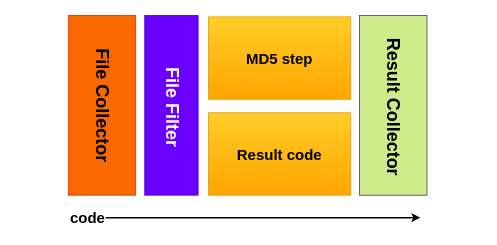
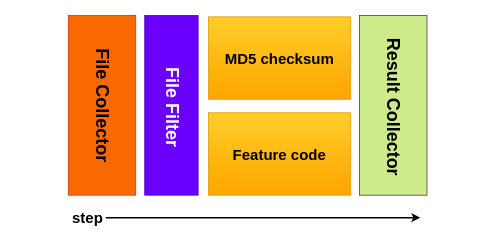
- <mxCell id="4" value="&lt;font style=&quot;font-size: 20px;&quot;&gt;&lt;b&gt;MD5 step&lt;/b&gt;&lt;/font&gt;" style="rounded=0;whiteSpace=wrap;html=1;fillColor=#ffcd28;gradientColor=#ffa500;strokeColor=#d79b00;" vertex="1" parent="1"><mxGeometry x="277" y="22" width="190" height="110" as="geometry" /></mxCell>
+ <mxCell id="4" value="&lt;font style=&quot;font-size: 20px;&quot;&gt;&lt;b&gt;MD5 checksum&lt;/b&gt;&lt;/font&gt;" style="rounded=0;whiteSpace=wrap;html=1;fillColor=#ffcd28;gradientColor=#ffa500;strokeColor=#d79b00;" vertex="1" parent="1"><mxGeometry x="277" y="22" width="190" height="110" as="geometry" /></mxCell>
- <mxCell id="5" value="&lt;span style=&quot;font-size: 20px;&quot;&gt;&lt;b&gt;Result code&lt;/b&gt;&lt;/span&gt;" style="rounded=0;whiteSpace=wrap;html=1;fillColor=#ffcd28;gradientColor=#ffa500;strokeColor=#d79b00;" vertex="1" parent="1"><mxGeometry x="277" y="150" width="190" height="110" as="geometry" /></mxCell>
+ <mxCell id="5" value="&lt;span style=&quot;font-size: 20px;&quot;&gt;&lt;b&gt;Feature code&lt;/b&gt;&lt;/span&gt;" style="rounded=0;whiteSpace=wrap;html=1;fillColor=#ffcd28;gradientColor=#ffa500;strokeColor=#d79b00;" vertex="1" parent="1"><mxGeometry x="277" y="150" width="190" height="110" as="geometry" /></mxCell>
- <mxCell id="11" value="&lt;b&gt;code&lt;/b&gt;" style="text;html=1;strokeColor=none;fillColor=none;align=center;verticalAlign=middle;whiteSpace=wrap;rounded=0;fontSize=20;" vertex="1" parent="1"><mxGeometry x="86" y="275" width="60" height="30" as="geometry" /></mxCell>
+ <mxCell id="11" value="&lt;b&gt;step&lt;/b&gt;" style="text;html=1;strokeColor=none;fillColor=none;align=center;verticalAlign=middle;whiteSpace=wrap;rounded=0;fontSize=20;" vertex="1" parent="1"><mxGeometry x="86" y="275" width="60" height="30" as="geometry" /></mxCell>
